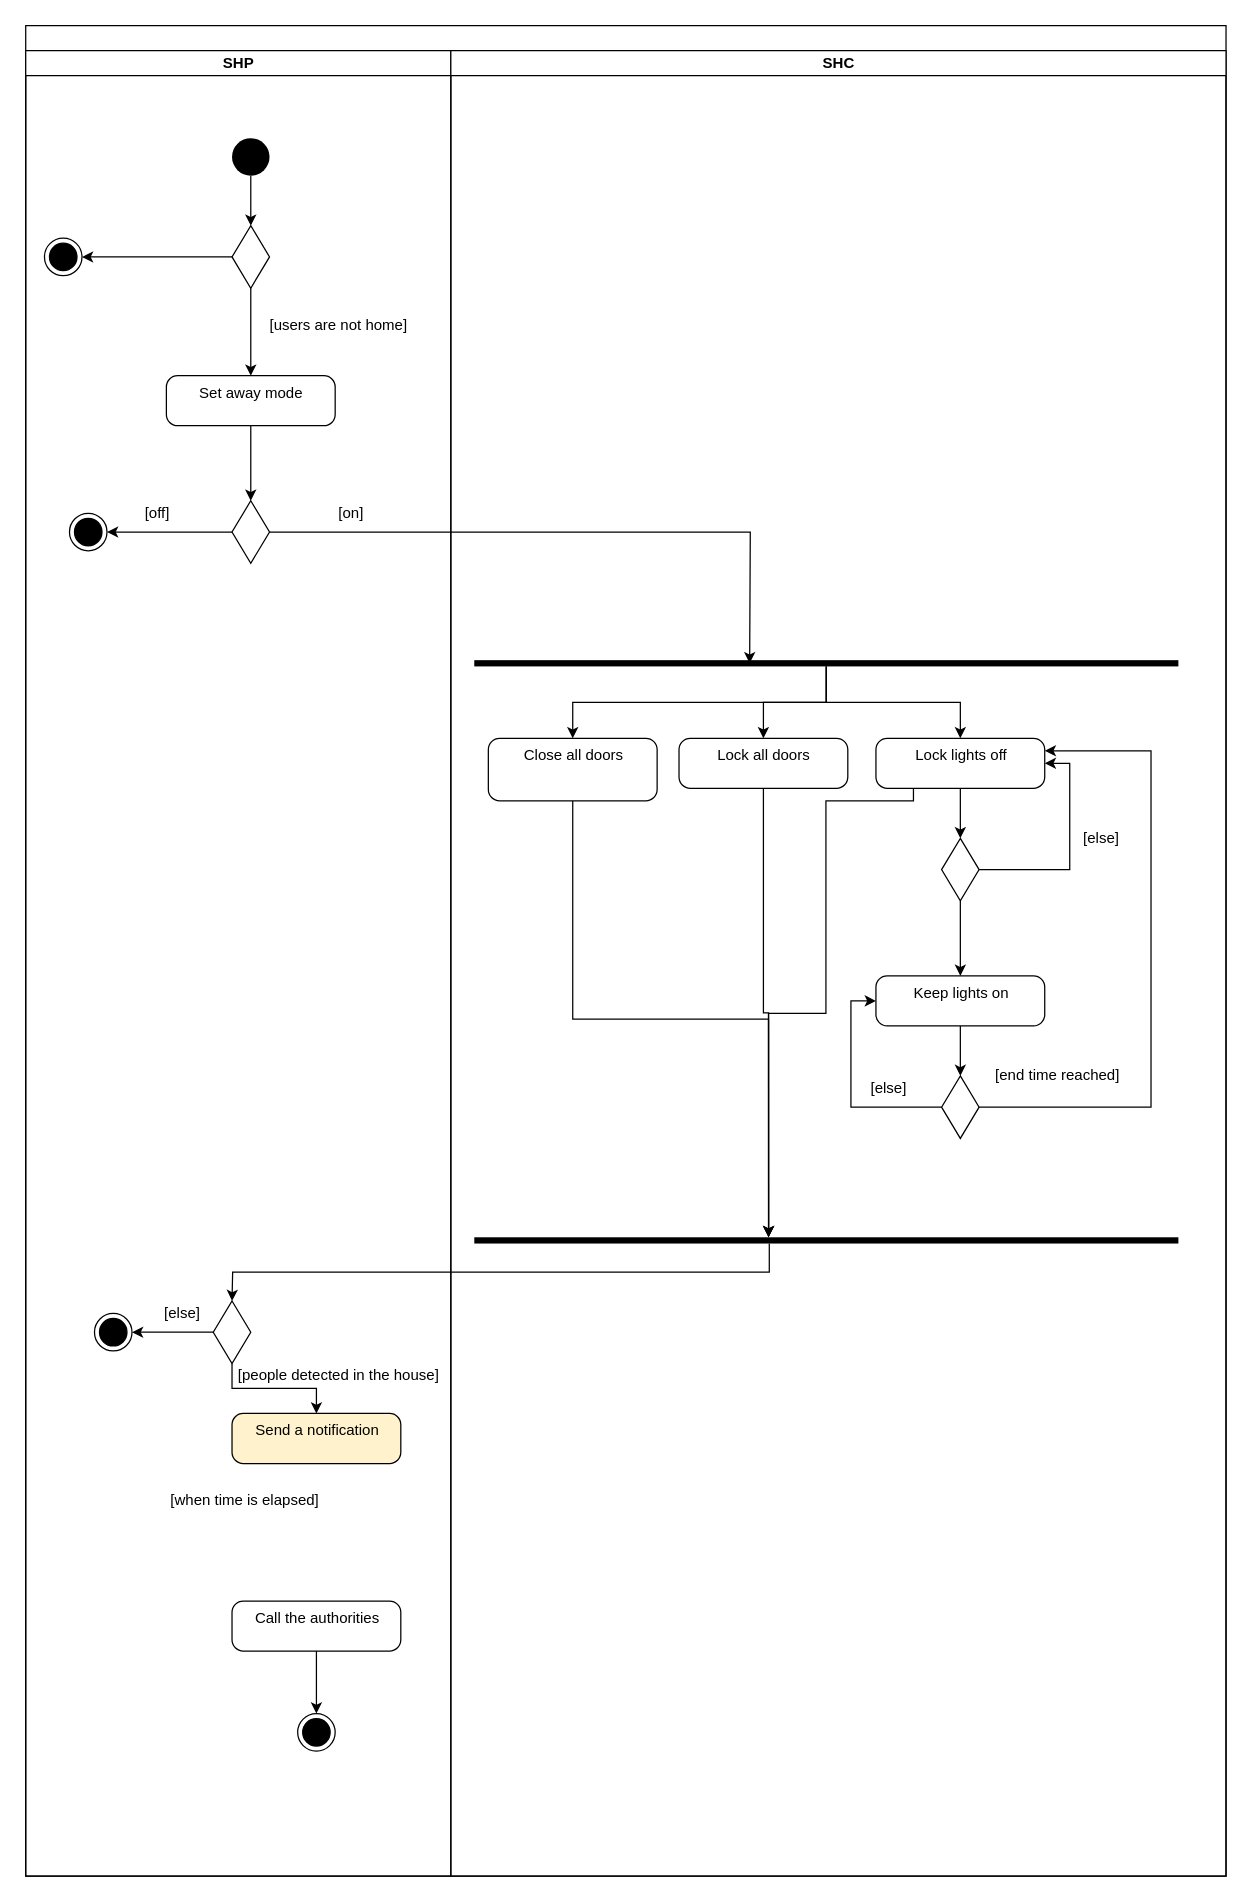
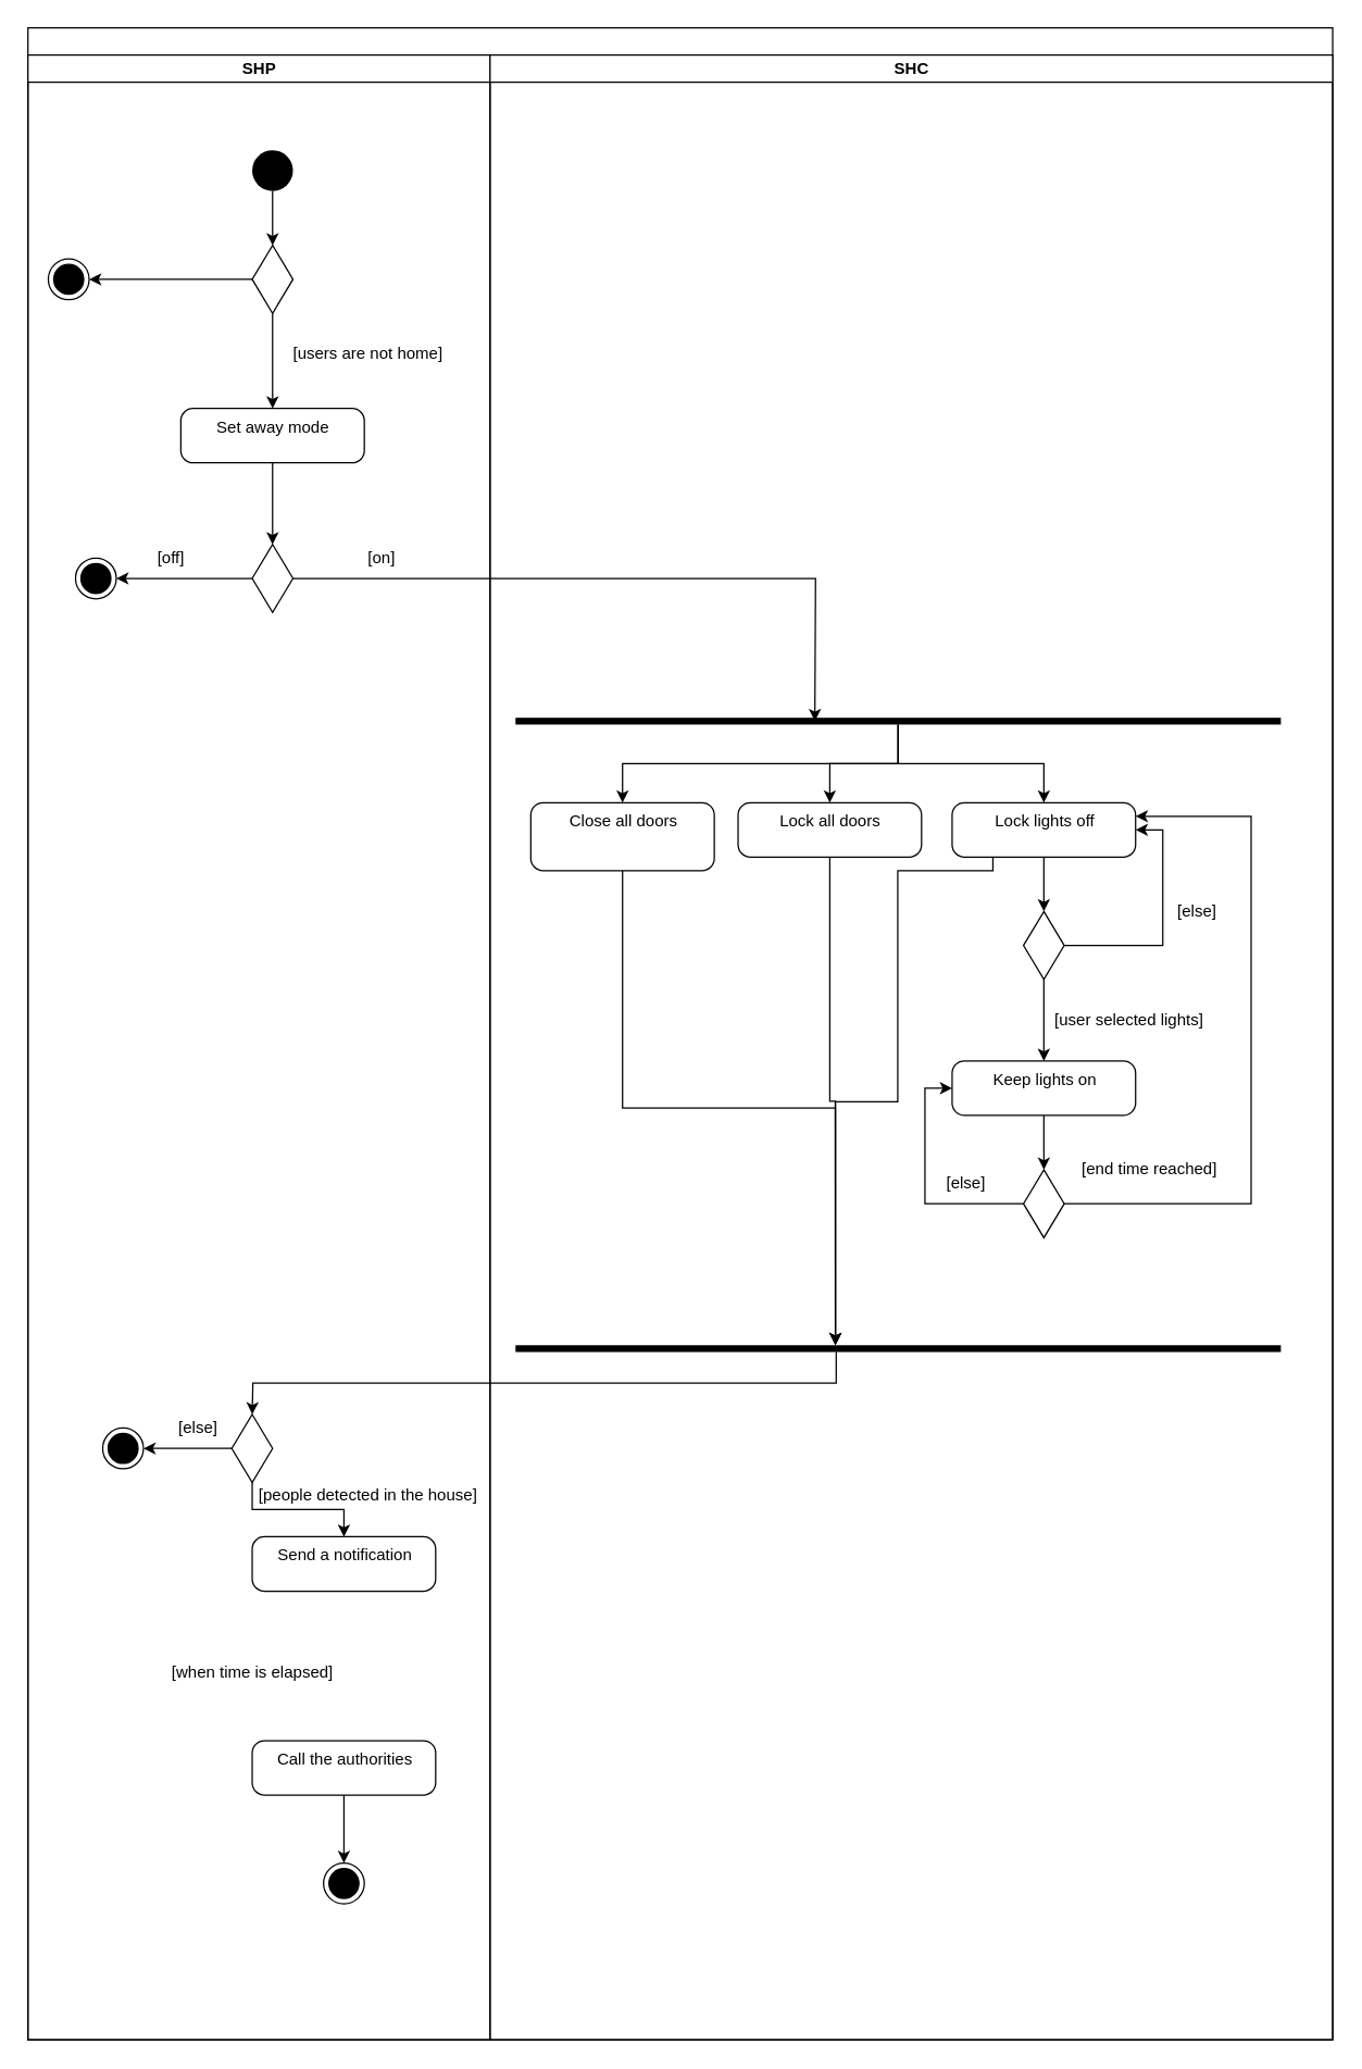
+ <mxCell id="46" value="[user selected lights]" style="text;html=1;align=center;verticalAlign=middle;resizable=0;points=[];autosize=1;" vertex="1" parent="30"><mxGeometry x="410" y="700" width="120" height="20" as="geometry" /></mxCell>
- <mxCell id="21" value="Send a notification" style="html=1;align=center;verticalAlign=top;rounded=1;absoluteArcSize=1;arcSize=18;dashed=0;fillColor=#fff2cc;" vertex="1" parent="3"><mxGeometry x="165" y="1090" width="135" height="40" as="geometry" /></mxCell>
+ <mxCell id="21" value="Send a notification" style="html=1;align=center;verticalAlign=top;rounded=1;absoluteArcSize=1;arcSize=18;dashed=0;" vertex="1" parent="3"><mxGeometry x="165" y="1090" width="135" height="40" as="geometry" /></mxCell>
- <mxCell id="27" value="[when time is elapsed]" style="text;html=1;align=center;verticalAlign=middle;resizable=0;points=[];autosize=1;" vertex="1" parent="3"><mxGeometry x="110" y="1150" width="130" height="20" as="geometry" /></mxCell>
+ <mxCell id="27" value="[when time is elapsed]" style="text;html=1;align=center;verticalAlign=middle;resizable=0;points=[];autosize=1;" vertex="1" parent="3"><mxGeometry x="100" y="1180" width="130" height="20" as="geometry" /></mxCell>
